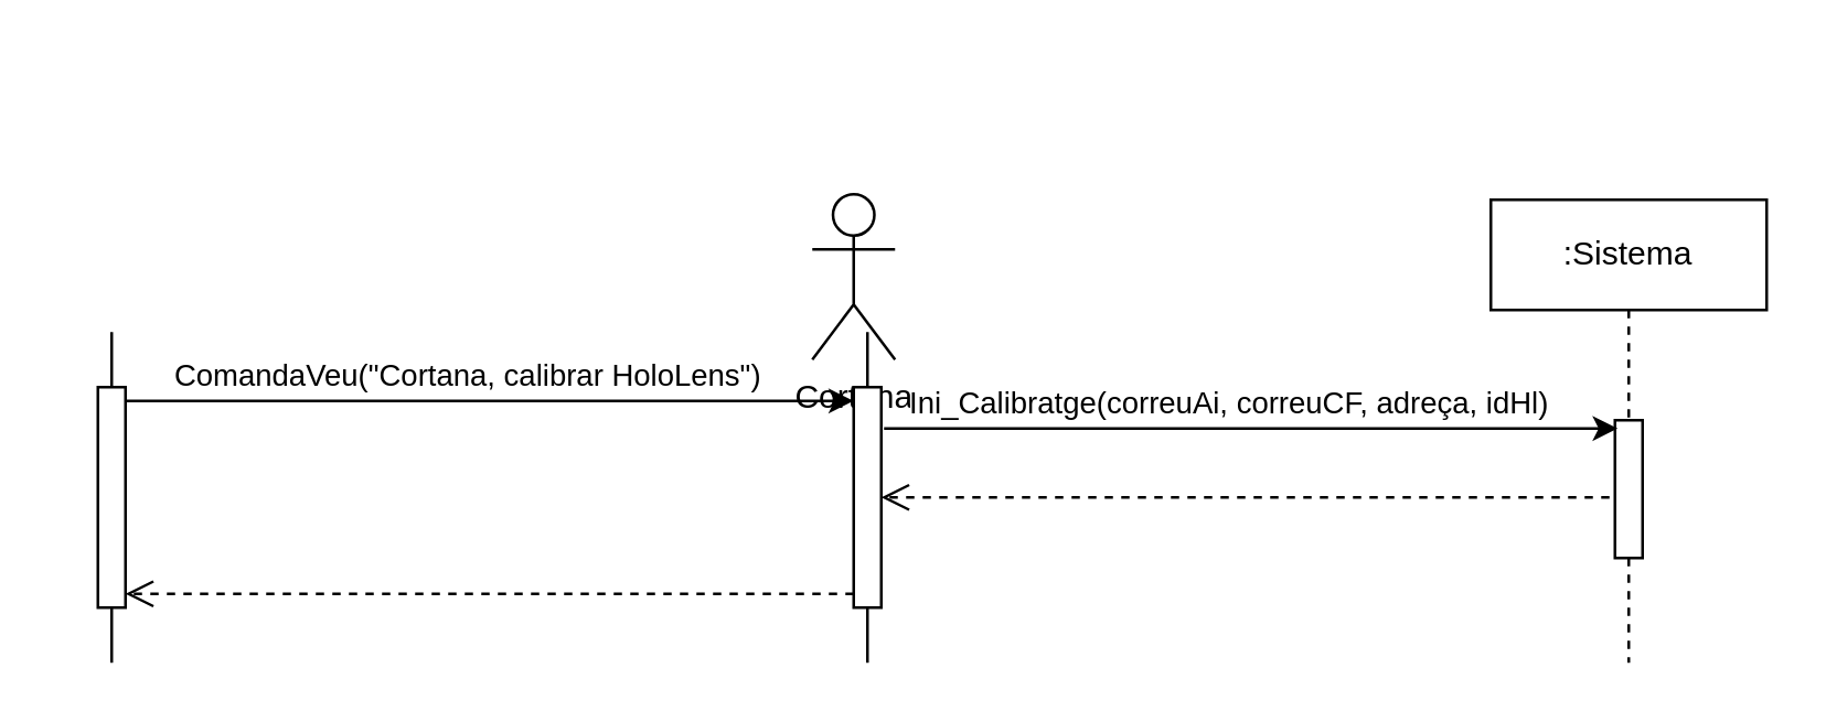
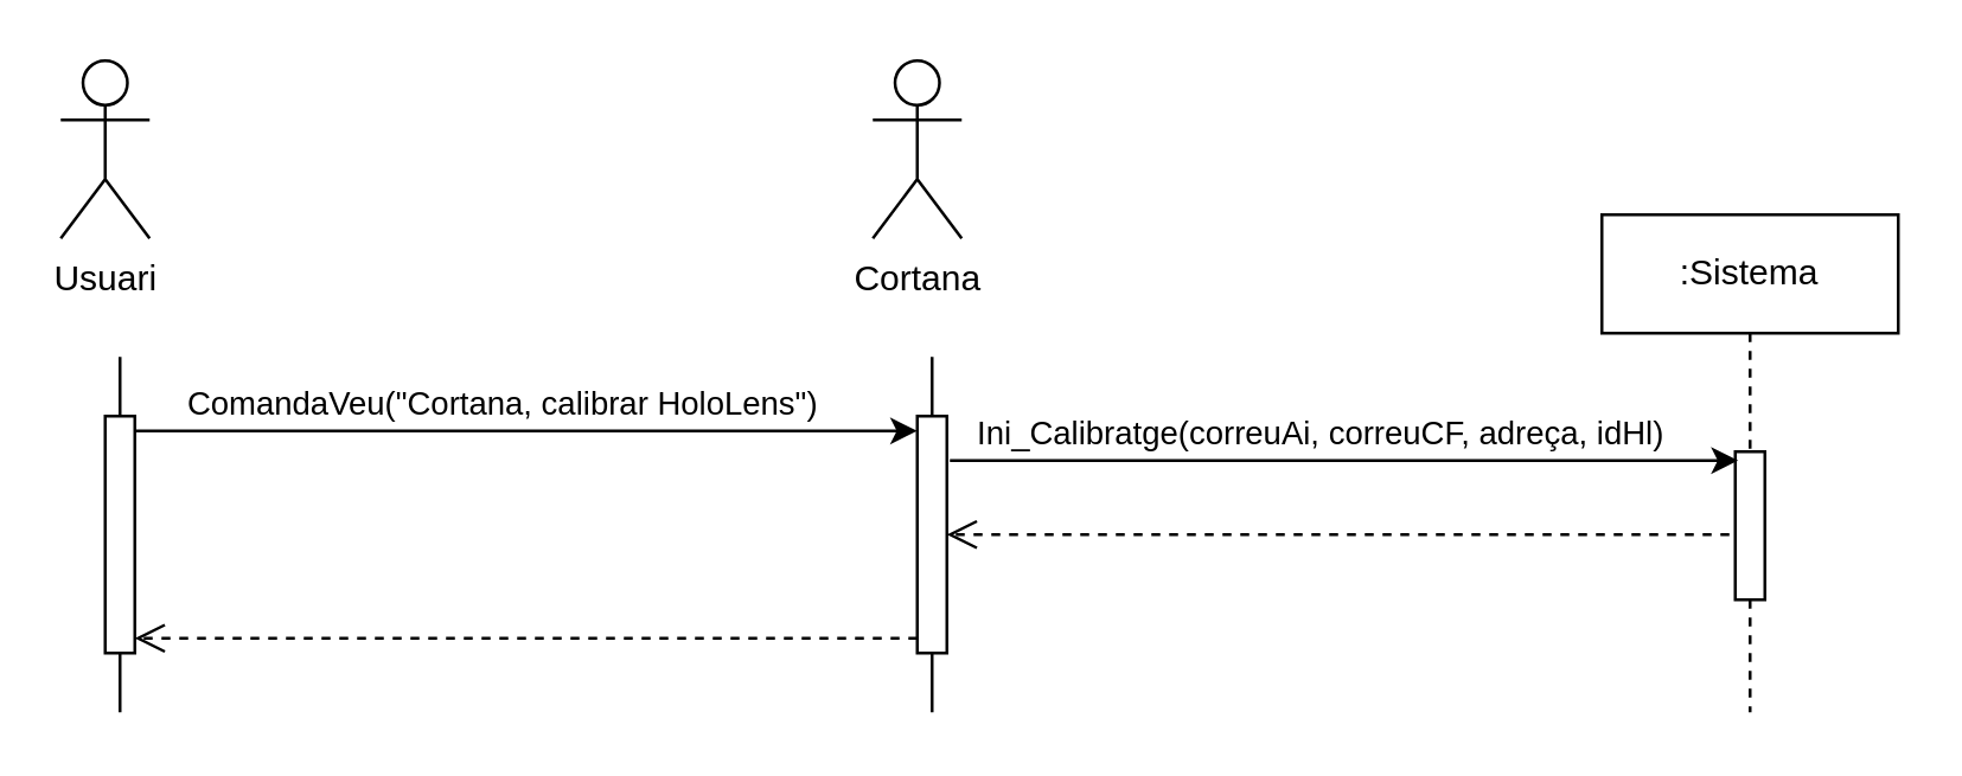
+ <mxCell id="2" value="Usuari" style="shape=umlActor;verticalLabelPosition=bottom;verticalAlign=top;html=1;outlineConnect=0;" vertex="1" parent="1"><mxGeometry x="20" y="20" width="30" height="60" as="geometry" /></mxCell>
- <mxCell id="6" value="Cortana" style="shape=umlActor;verticalLabelPosition=bottom;verticalAlign=top;html=1;outlineConnect=0;" vertex="1" parent="1"><mxGeometry x="294" y="70" width="30" height="60" as="geometry" /></mxCell>
+ <mxCell id="6" value="Cortana" style="shape=umlActor;verticalLabelPosition=bottom;verticalAlign=top;html=1;outlineConnect=0;" vertex="1" parent="1"><mxGeometry x="294" y="20" width="30" height="60" as="geometry" /></mxCell>
